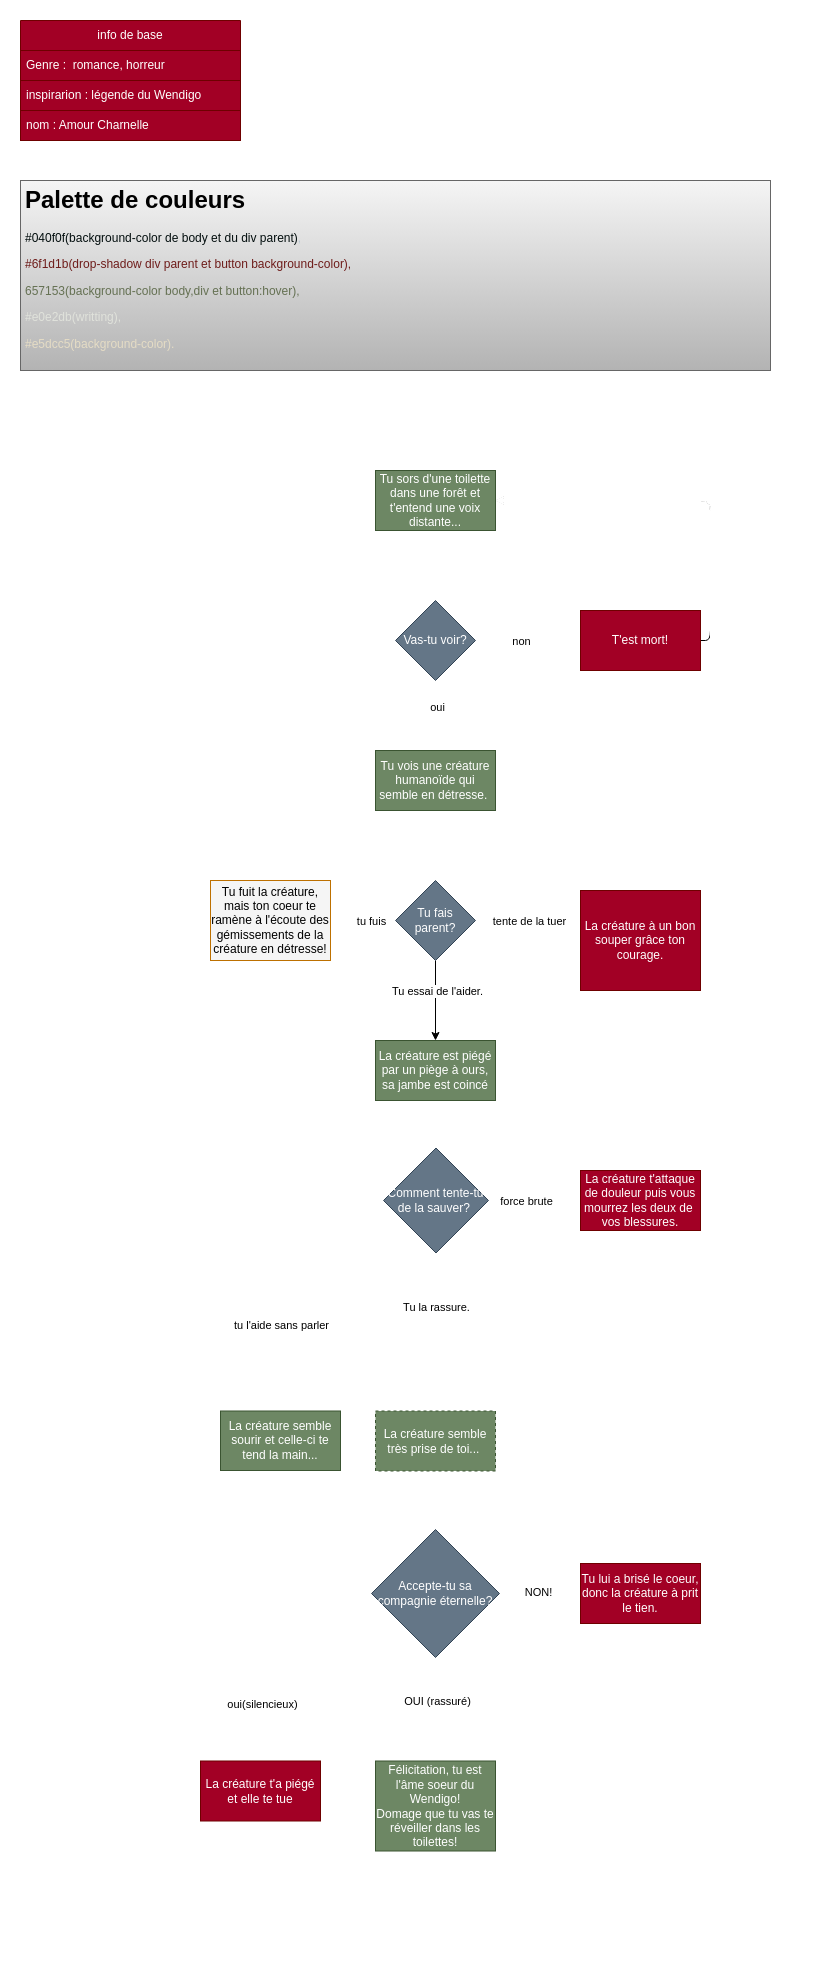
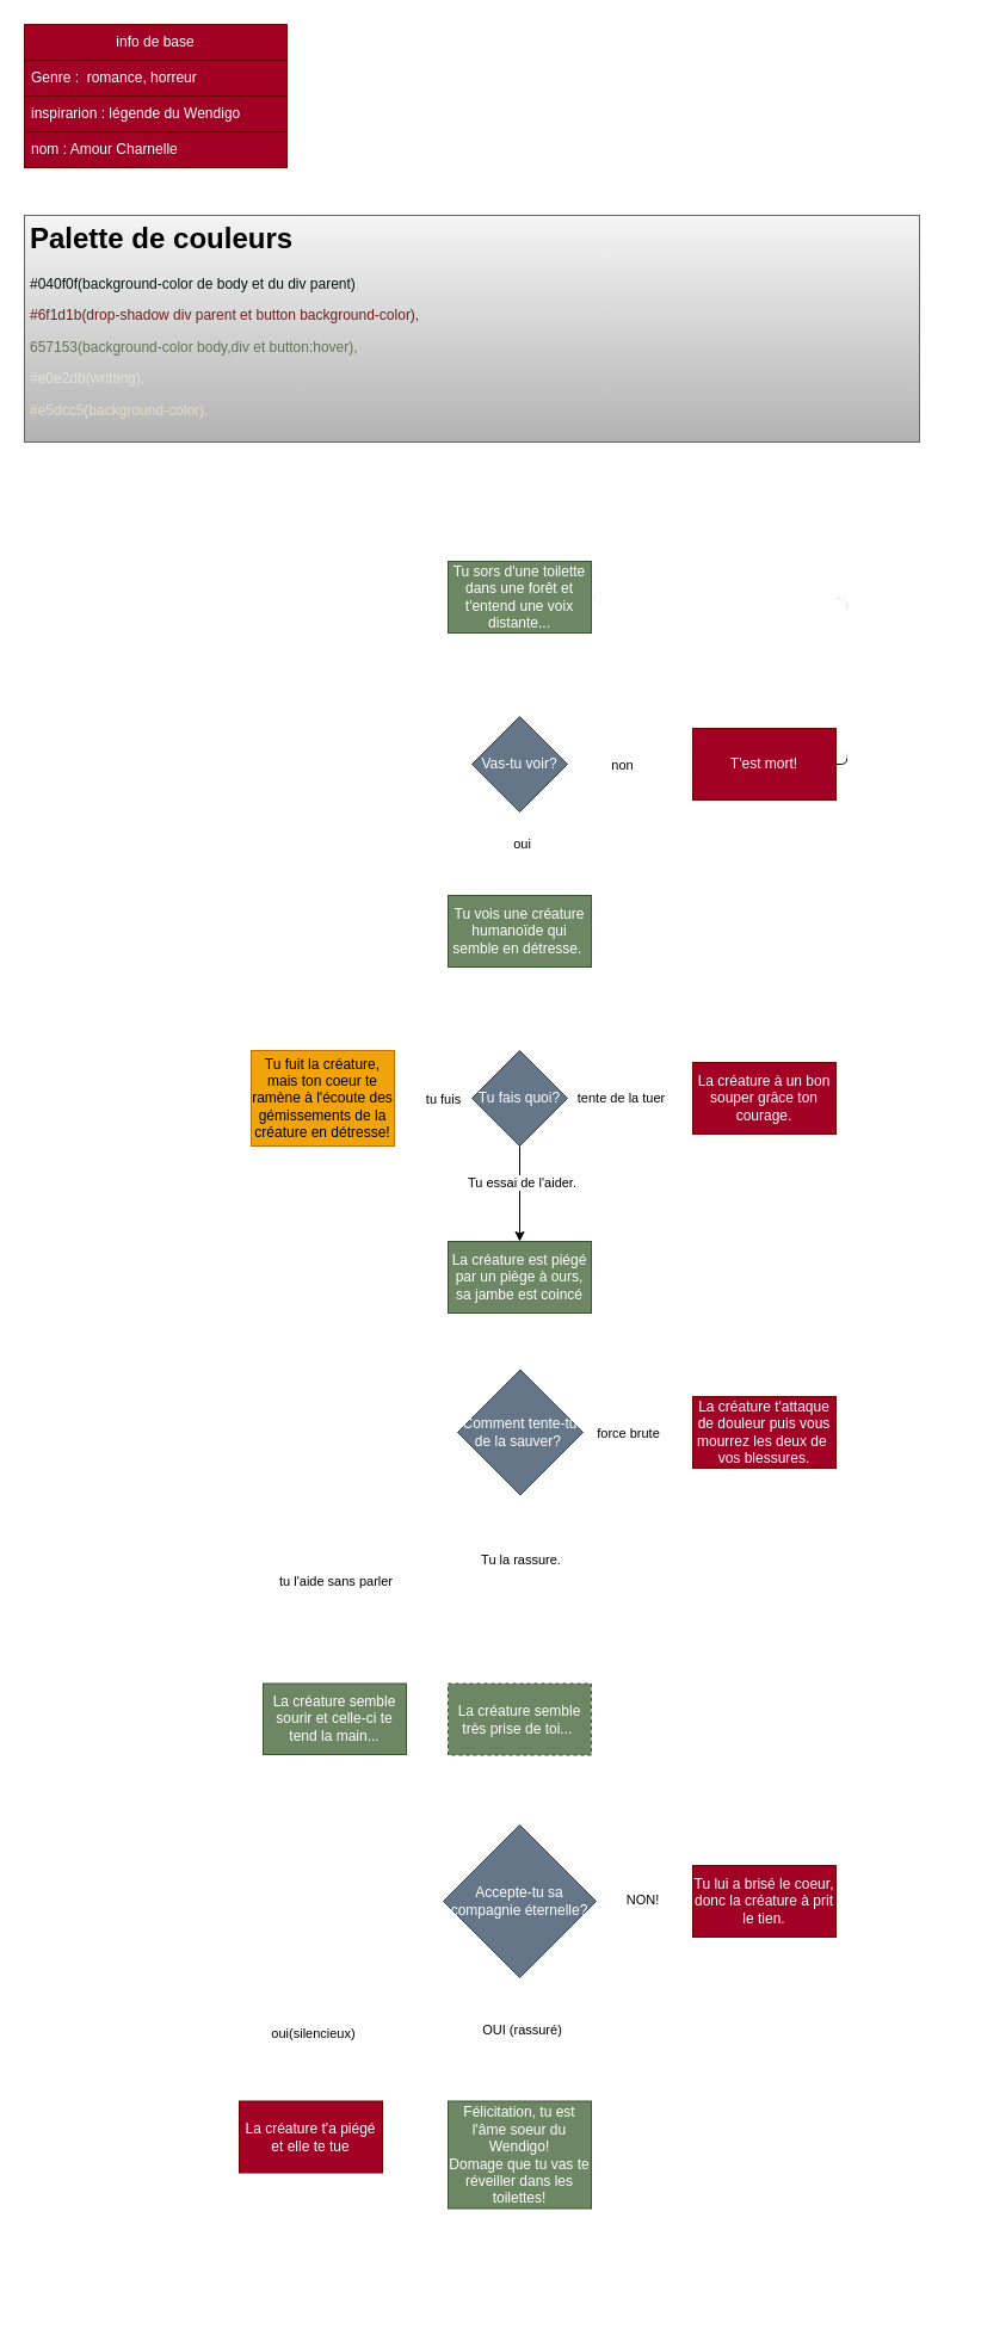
- <mxCell id="26" value="Tu fuit la créature, mais ton coeur te ramène à l'écoute des gémissements de la créature en détresse!" style="rounded=0;whiteSpace=wrap;html=1;fillColor=#f5f5f5;fontColor=#000000;strokeColor=#BD7000;" parent="1" vertex="1"><mxGeometry x="210" y="880" width="120" height="80" as="geometry" /></mxCell>
+ <mxCell id="26" value="Tu fuit la créature, mais ton coeur te ramène à l'écoute des gémissements de la créature en détresse!" style="rounded=0;whiteSpace=wrap;html=1;fillColor=#f0a30a;fontColor=#000000;strokeColor=#BD7000;" parent="1" vertex="1"><mxGeometry x="210" y="880" width="120" height="80" as="geometry" /></mxCell>
- <mxCell id="22" value="Tu fais parent?" style="rhombus;whiteSpace=wrap;html=1;fillColor=#647687;fontColor=#ffffff;strokeColor=#314354;" parent="1" vertex="1"><mxGeometry x="395" y="880" width="80" height="80" as="geometry" /></mxCell>
+ <mxCell id="22" value="Tu fais quoi?" style="rhombus;whiteSpace=wrap;html=1;fillColor=#647687;fontColor=#ffffff;strokeColor=#314354;" parent="1" vertex="1"><mxGeometry x="395" y="880" width="80" height="80" as="geometry" /></mxCell>
- <mxCell id="28" value="La créature à un bon souper grâce ton courage." style="rounded=0;whiteSpace=wrap;html=1;fillColor=#a20025;fontColor=#ffffff;strokeColor=#6F0000;" parent="1" vertex="1"><mxGeometry x="580" y="890" width="120" height="100" as="geometry" /></mxCell>
+ <mxCell id="28" value="La créature à un bon souper grâce ton courage." style="rounded=0;whiteSpace=wrap;html=1;fillColor=#a20025;fontColor=#ffffff;strokeColor=#6F0000;" parent="1" vertex="1"><mxGeometry x="580" y="890" width="120" height="60" as="geometry" /></mxCell>
